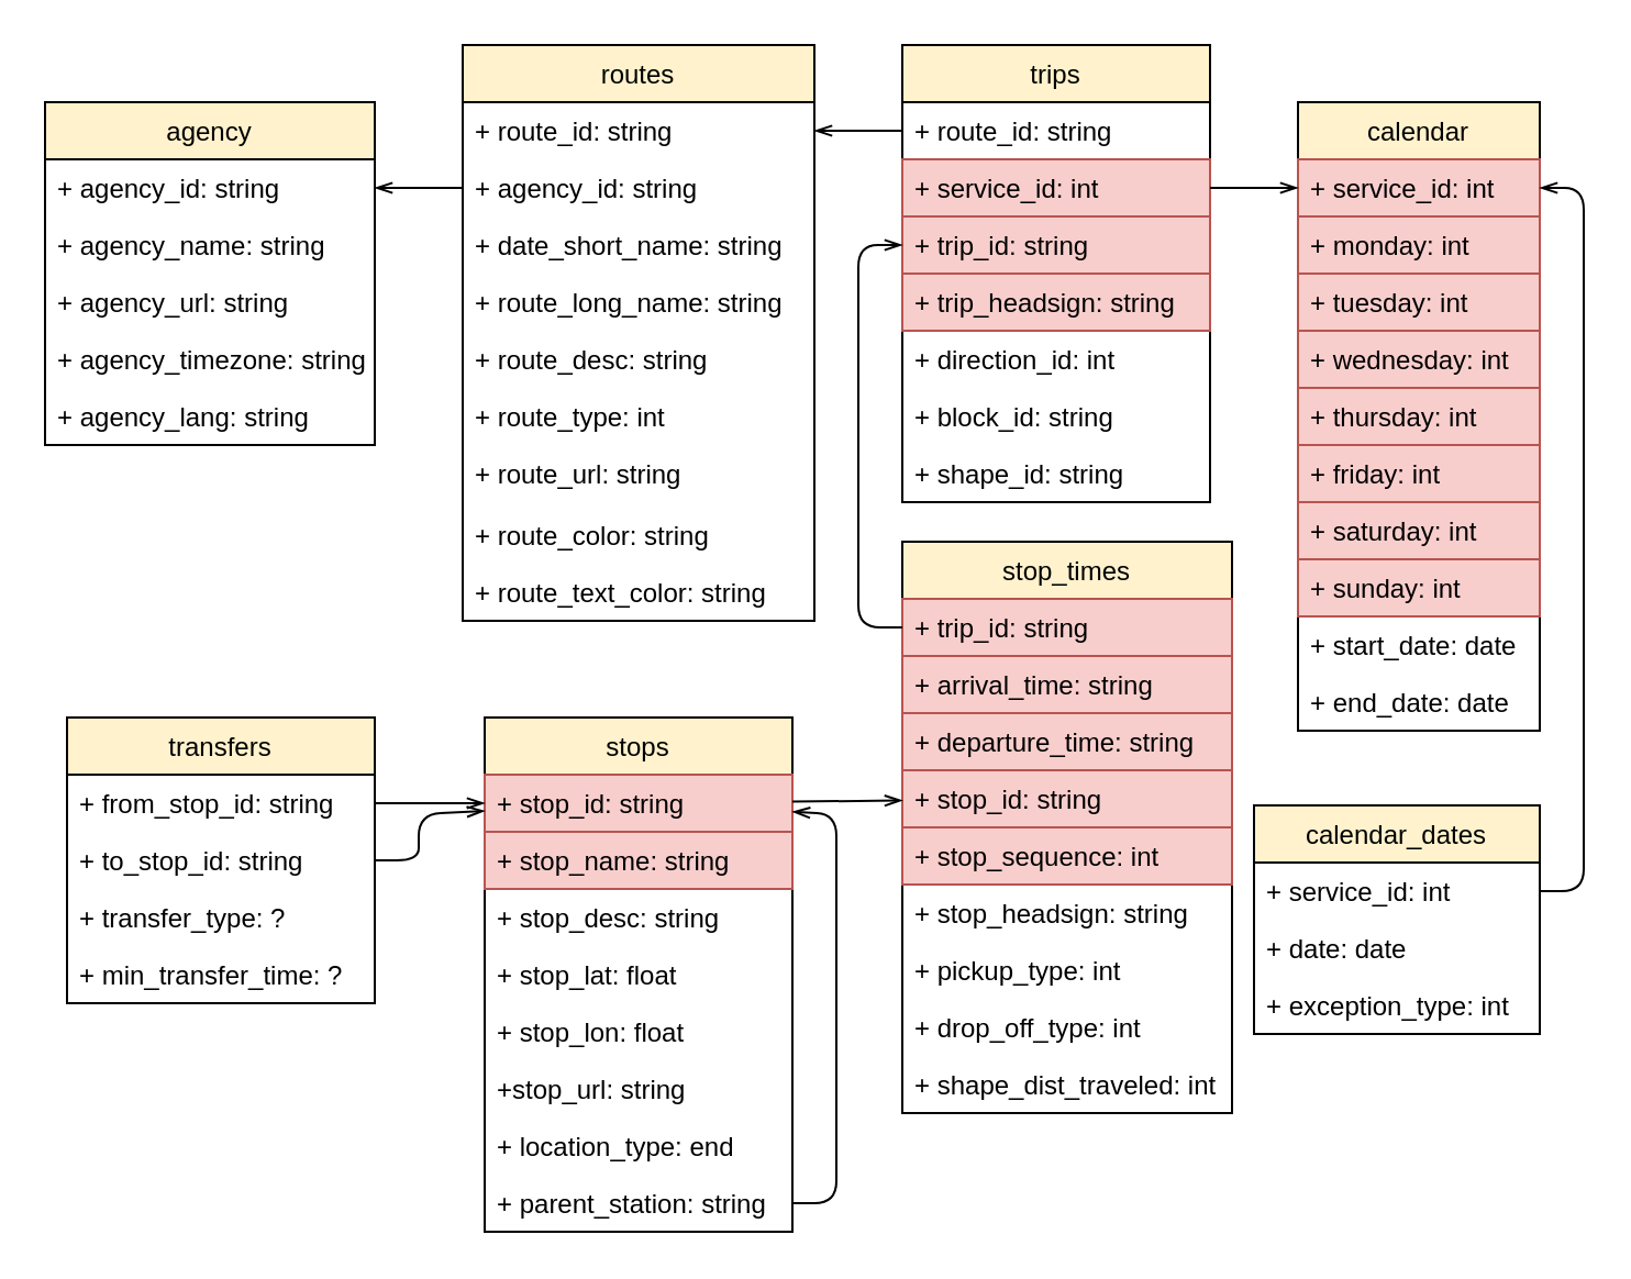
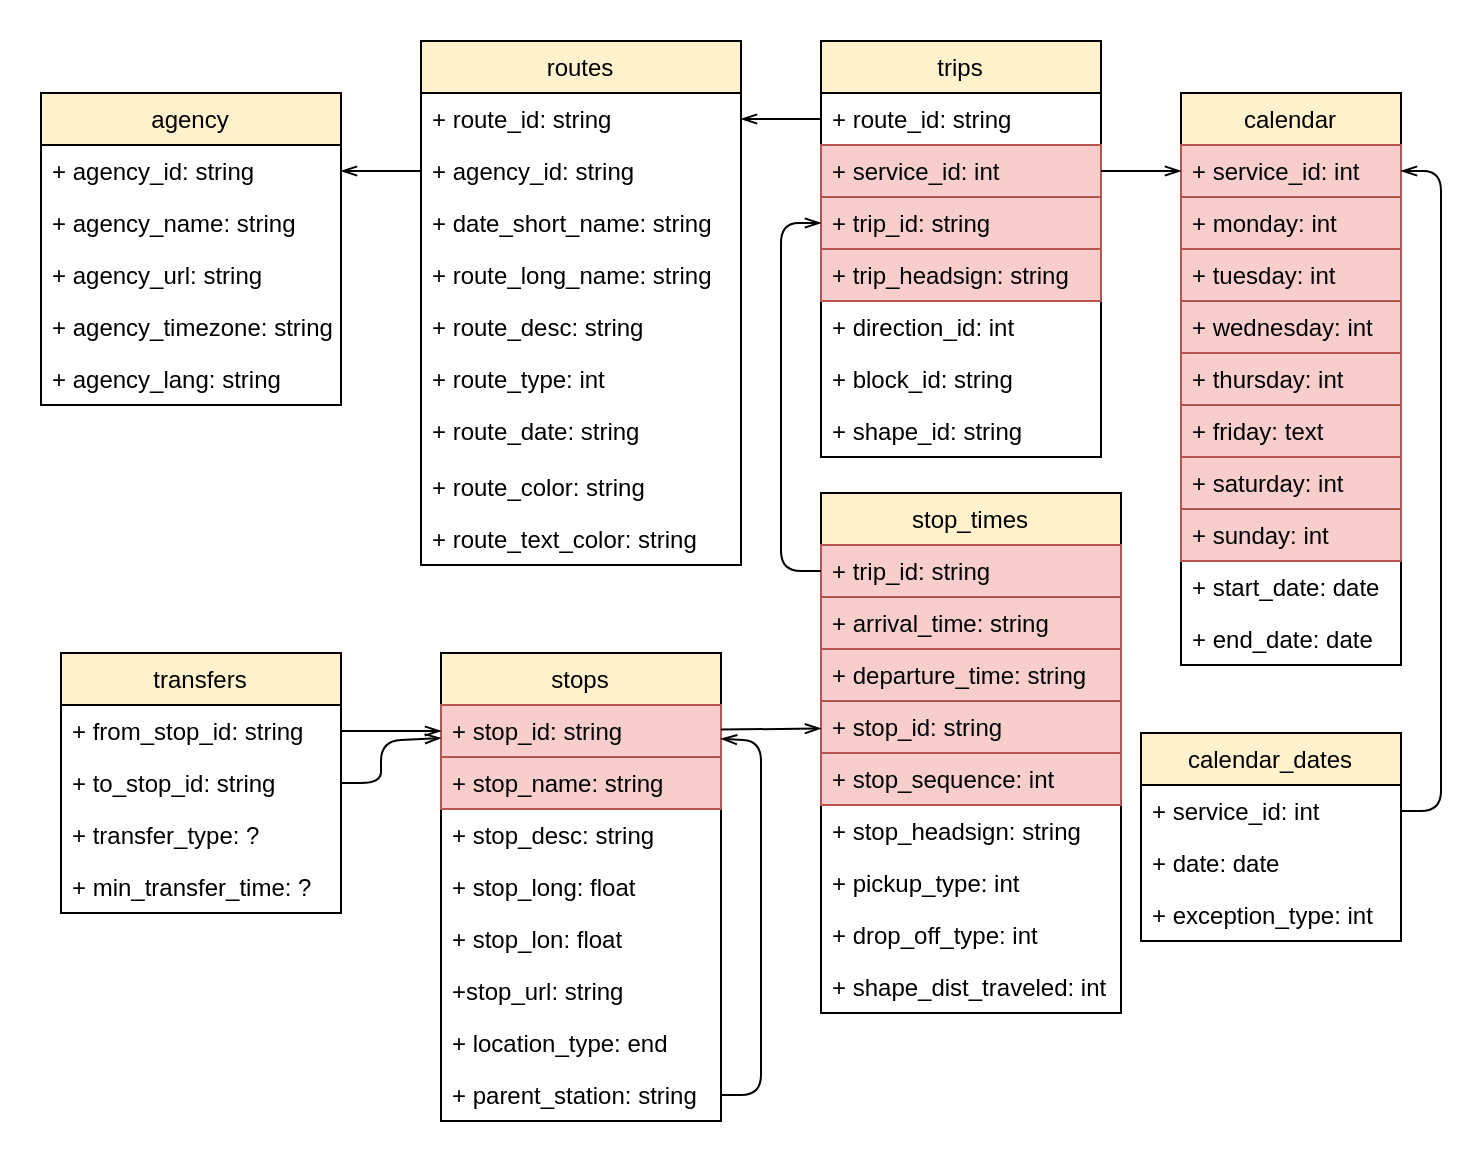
- <mxCell id="15" value="+ route_url: string" style="text;strokeColor=none;fillColor=none;align=left;verticalAlign=top;spacingLeft=4;spacingRight=4;overflow=hidden;rotatable=0;points=[[0,0.5],[1,0.5]];portConstraint=eastwest;labelBackgroundColor=none;" parent="8" vertex="1"><mxGeometry y="182" width="160" height="28" as="geometry" /></mxCell>
+ <mxCell id="15" value="+ route_date: string" style="text;strokeColor=none;fillColor=none;align=left;verticalAlign=top;spacingLeft=4;spacingRight=4;overflow=hidden;rotatable=0;points=[[0,0.5],[1,0.5]];portConstraint=eastwest;labelBackgroundColor=none;" parent="8" vertex="1"><mxGeometry y="182" width="160" height="28" as="geometry" /></mxCell>
- <mxCell id="32" value="+ friday: int" style="text;strokeColor=#b85450;align=left;verticalAlign=top;spacingLeft=4;spacingRight=4;overflow=hidden;rotatable=0;points=[[0,0.5],[1,0.5]];portConstraint=eastwest;fillColor=#f8cecc;" parent="26" vertex="1"><mxGeometry y="156" width="110" height="26" as="geometry" /></mxCell>
+ <mxCell id="32" value="+ friday: text" style="text;strokeColor=#b85450;align=left;verticalAlign=top;spacingLeft=4;spacingRight=4;overflow=hidden;rotatable=0;points=[[0,0.5],[1,0.5]];portConstraint=eastwest;fillColor=#f8cecc;" parent="26" vertex="1"><mxGeometry y="156" width="110" height="26" as="geometry" /></mxCell>
- <mxCell id="55" value="+ stop_lat: float" style="text;strokeColor=none;fillColor=none;align=left;verticalAlign=top;spacingLeft=4;spacingRight=4;overflow=hidden;rotatable=0;points=[[0,0.5],[1,0.5]];portConstraint=eastwest;labelBackgroundColor=none;" parent="51" vertex="1"><mxGeometry y="104" width="140" height="26" as="geometry" /></mxCell>
+ <mxCell id="55" value="+ stop_long: float" style="text;strokeColor=none;fillColor=none;align=left;verticalAlign=top;spacingLeft=4;spacingRight=4;overflow=hidden;rotatable=0;points=[[0,0.5],[1,0.5]];portConstraint=eastwest;labelBackgroundColor=none;" parent="51" vertex="1"><mxGeometry y="104" width="140" height="26" as="geometry" /></mxCell>
